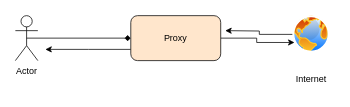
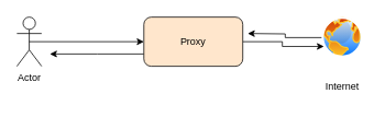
- <mxCell id="2" style="edgeStyle=orthogonalEdgeStyle;rounded=0;orthogonalLoop=1;jettySize=auto;html=1;exitX=0.5;exitY=0.5;exitDx=0;exitDy=0;exitPerimeter=0;entryX=0;entryY=0.5;entryDx=0;entryDy=0;endArrow=diamond;" edge="1" parent="1" source="3" target="6"><mxGeometry relative="1" as="geometry" /></mxCell>
+ <mxCell id="2" style="edgeStyle=orthogonalEdgeStyle;rounded=0;orthogonalLoop=1;jettySize=auto;html=1;exitX=0.5;exitY=0.5;exitDx=0;exitDy=0;exitPerimeter=0;entryX=0;entryY=0.5;entryDx=0;entryDy=0;" edge="1" parent="1" source="3" target="6"><mxGeometry relative="1" as="geometry" /></mxCell>
